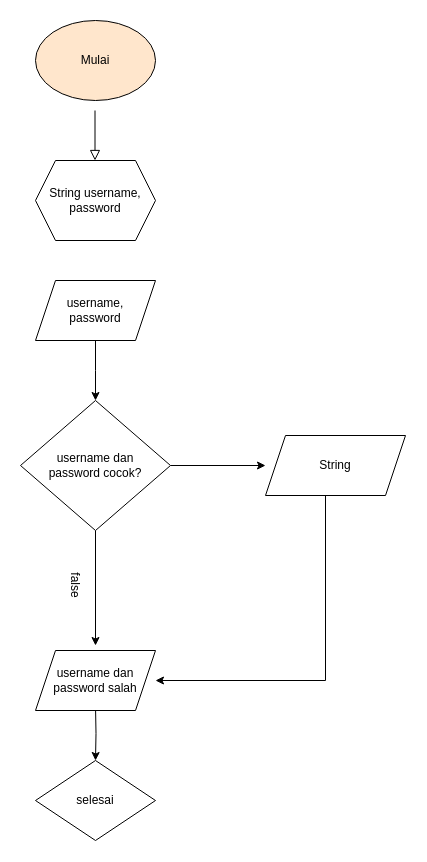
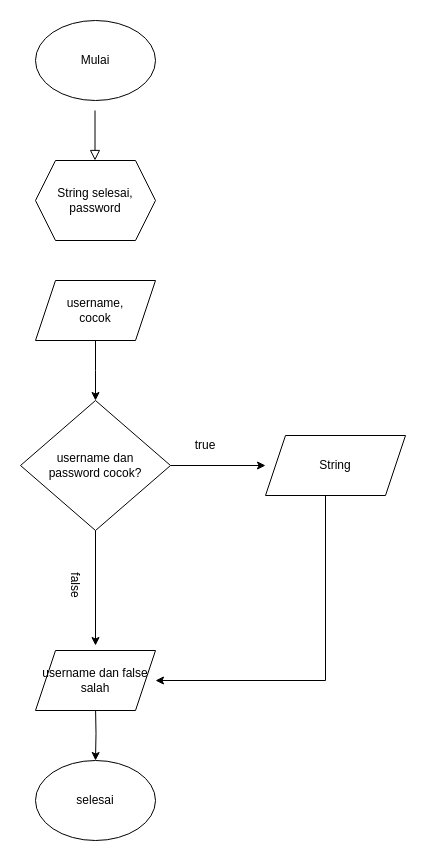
- <mxCell id="3" value="Mulai" style="ellipse;whiteSpace=wrap;html=1;fillColor=#ffe6cc;" parent="1" vertex="1"><mxGeometry x="35" y="20" width="120" height="80" as="geometry" /></mxCell>
+ <mxCell id="3" value="Mulai" style="ellipse;whiteSpace=wrap;html=1;" parent="1" vertex="1"><mxGeometry x="35" y="20" width="120" height="80" as="geometry" /></mxCell>
- <mxCell id="4" value="String username, password" style="shape=hexagon;perimeter=hexagonPerimeter2;whiteSpace=wrap;html=1;fixedSize=1;" parent="1" vertex="1"><mxGeometry x="35" y="160" width="120" height="80" as="geometry" /></mxCell>
+ <mxCell id="4" value="String selesai, password" style="shape=hexagon;perimeter=hexagonPerimeter2;whiteSpace=wrap;html=1;fixedSize=1;" parent="1" vertex="1"><mxGeometry x="35" y="160" width="120" height="80" as="geometry" /></mxCell>
- <mxCell id="6" value="username, &lt;br&gt;password" style="shape=parallelogram;perimeter=parallelogramPerimeter;whiteSpace=wrap;html=1;fixedSize=1;" parent="1" vertex="1"><mxGeometry x="35" y="280" width="120" height="60" as="geometry" /></mxCell>
+ <mxCell id="6" value="username, &lt;br&gt;cocok" style="shape=parallelogram;perimeter=parallelogramPerimeter;whiteSpace=wrap;html=1;fixedSize=1;" parent="1" vertex="1"><mxGeometry x="35" y="280" width="120" height="60" as="geometry" /></mxCell>
+ <mxCell id="13" value="true" style="text;html=1;strokeColor=none;fillColor=none;align=center;verticalAlign=middle;whiteSpace=wrap;rounded=0;" parent="1" vertex="1"><mxGeometry x="175" y="430" width="60" height="30" as="geometry" /></mxCell>
- <mxCell id="17" value="username dan password salah" style="shape=parallelogram;perimeter=parallelogramPerimeter;whiteSpace=wrap;html=1;fixedSize=1;" vertex="1" parent="1"><mxGeometry x="35" y="650" width="120" height="60" as="geometry" /></mxCell>
+ <mxCell id="17" value="username dan false salah" style="shape=parallelogram;perimeter=parallelogramPerimeter;whiteSpace=wrap;html=1;fixedSize=1;" vertex="1" parent="1"><mxGeometry x="35" y="650" width="120" height="60" as="geometry" /></mxCell>
- <mxCell id="15" value="selesai" style="rhombus;whiteSpace=wrap;html=1;" parent="1" vertex="1"><mxGeometry x="35" y="760" width="120" height="80" as="geometry" /></mxCell>
+ <mxCell id="15" value="selesai" style="ellipse;whiteSpace=wrap;html=1;" parent="1" vertex="1"><mxGeometry x="35" y="760" width="120" height="80" as="geometry" /></mxCell>
